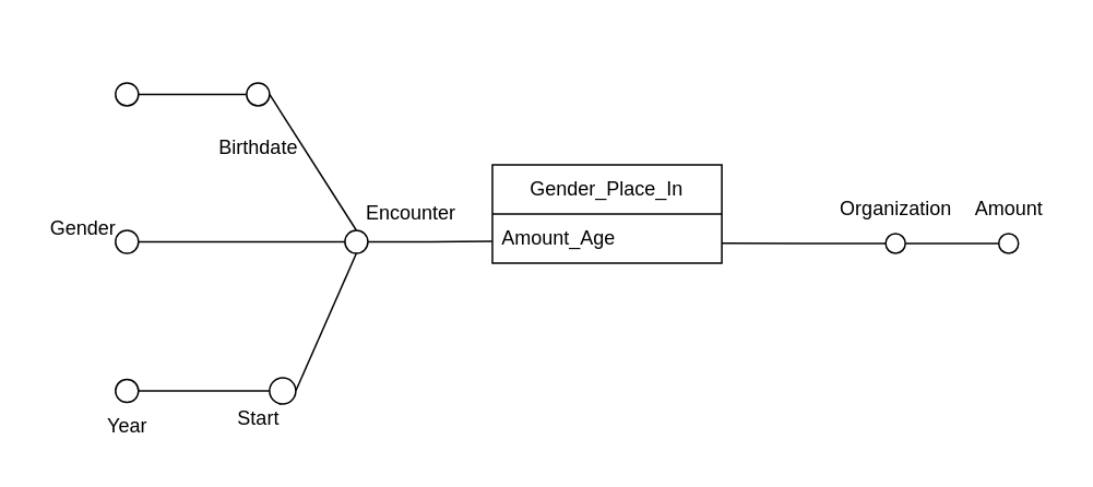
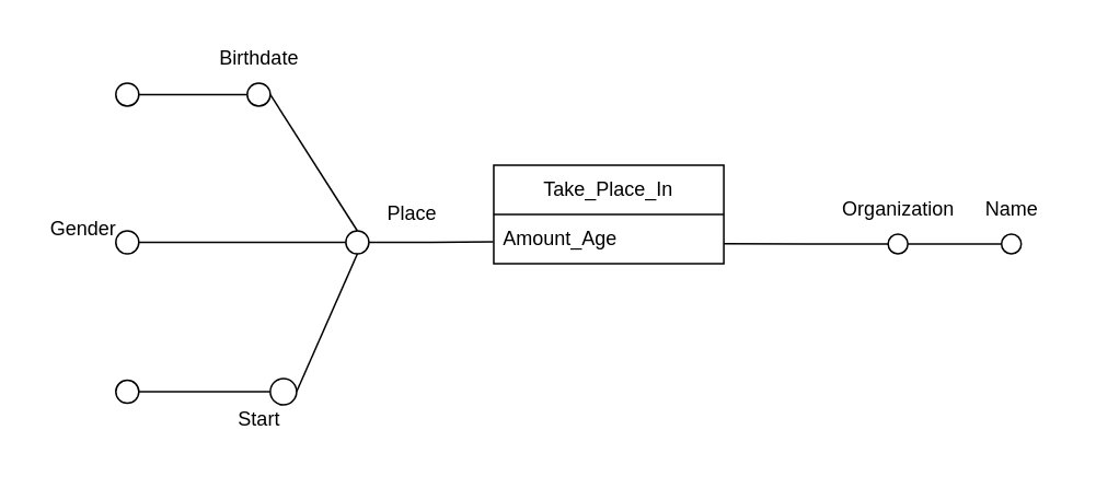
- <mxCell id="15" value="Birthdate" style="text;html=1;align=center;verticalAlign=middle;resizable=0;points=[];autosize=1;strokeColor=none;fillColor=none;" vertex="1" parent="1"><mxGeometry x="122" y="75" width="70" height="30" as="geometry" /></mxCell>
+ <mxCell id="15" value="Birthdate" style="text;html=1;align=center;verticalAlign=middle;resizable=0;points=[];autosize=1;strokeColor=none;fillColor=none;" vertex="1" parent="1"><mxGeometry x="122" y="20" width="70" height="30" as="geometry" /></mxCell>
- <mxCell id="25" value="Gender_Place_In" style="swimlane;fontStyle=0;childLayout=stackLayout;horizontal=1;startSize=30;horizontalStack=0;resizeParent=1;resizeParentMax=0;resizeLast=0;collapsible=1;marginBottom=0;whiteSpace=wrap;html=1;" vertex="1" parent="1"><mxGeometry x="300" y="100" width="140" height="60" as="geometry" /></mxCell>
+ <mxCell id="25" value="Take_Place_In" style="swimlane;fontStyle=0;childLayout=stackLayout;horizontal=1;startSize=30;horizontalStack=0;resizeParent=1;resizeParentMax=0;resizeLast=0;collapsible=1;marginBottom=0;whiteSpace=wrap;html=1;" vertex="1" parent="1"><mxGeometry x="300" y="100" width="140" height="60" as="geometry" /></mxCell>
- <mxCell id="7" value="Amount" style="text;html=1;align=center;verticalAlign=middle;resizable=0;points=[];autosize=1;strokeColor=none;fillColor=none;" vertex="1" parent="1"><mxGeometry x="585" y="112" width="60" height="30" as="geometry" /></mxCell>
+ <mxCell id="7" value="Name" style="text;html=1;align=center;verticalAlign=middle;resizable=0;points=[];autosize=1;strokeColor=none;fillColor=none;" vertex="1" parent="1"><mxGeometry x="585" y="112" width="60" height="30" as="geometry" /></mxCell>
- <mxCell id="2" value="Encounter" style="text;html=1;align=center;verticalAlign=middle;resizable=0;points=[];autosize=1;strokeColor=none;fillColor=none;" vertex="1" parent="1"><mxGeometry x="210" y="115" width="80" height="30" as="geometry" /></mxCell>
+ <mxCell id="2" value="Place" style="text;html=1;align=center;verticalAlign=middle;resizable=0;points=[];autosize=1;strokeColor=none;fillColor=none;" vertex="1" parent="1"><mxGeometry x="210" y="115" width="80" height="30" as="geometry" /></mxCell>
- <mxCell id="24" value="Year" style="text;html=1;align=center;verticalAlign=middle;resizable=0;points=[];autosize=1;strokeColor=none;fillColor=none;" vertex="1" parent="1"><mxGeometry x="52" y="245" width="50" height="30" as="geometry" /></mxCell>
